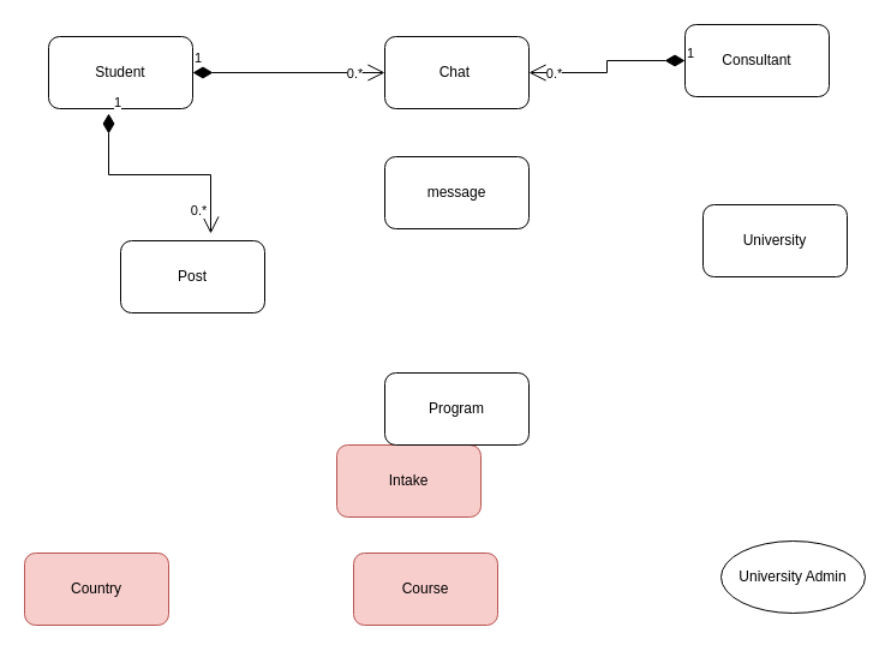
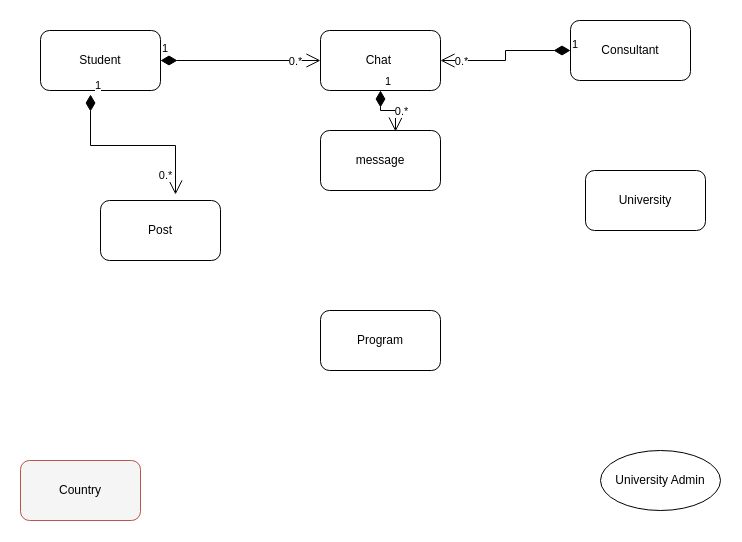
+ <mxCell id="17" value="1" style="endArrow=open;html=1;endSize=12;startArrow=diamondThin;startSize=14;startFill=1;edgeStyle=orthogonalEdgeStyle;align=left;verticalAlign=bottom;rounded=0;exitX=0.5;exitY=1;exitDx=0;exitDy=0;entryX=0.625;entryY=0.017;entryDx=0;entryDy=0;entryPerimeter=0;" edge="1" parent="1" source="11" target="12"><mxGeometry x="-1" y="3" relative="1" as="geometry"><mxPoint x="570" y="110" as="sourcePoint" /><mxPoint x="440" y="120" as="targetPoint" /></mxGeometry></mxCell>
+ <mxCell id="18" value="0.*" style="edgeLabel;html=1;align=center;verticalAlign=middle;resizable=0;points=[];" vertex="1" connectable="0" parent="17"><mxGeometry x="0.8" y="-1" relative="1" as="geometry"><mxPoint x="6" y="-15" as="offset" /></mxGeometry></mxCell>
- <mxCell id="6" value="Intake" style="rounded=1;whiteSpace=wrap;html=1;fillColor=#f8cecc;strokeColor=#b85450;" vertex="1" parent="1"><mxGeometry x="280" y="370" width="120" height="60" as="geometry" /></mxCell>
- <mxCell id="7" value="Country" style="rounded=1;whiteSpace=wrap;html=1;fillColor=#f8cecc;strokeColor=#b85450;" vertex="1" parent="1"><mxGeometry x="20" y="460" width="120" height="60" as="geometry" /></mxCell>
+ <mxCell id="7" value="Country" style="rounded=1;whiteSpace=wrap;html=1;fillColor=#f5f5f5;strokeColor=#b85450;" vertex="1" parent="1"><mxGeometry x="20" y="460" width="120" height="60" as="geometry" /></mxCell>
- <mxCell id="5" value="Course" style="rounded=1;whiteSpace=wrap;html=1;fillColor=#f8cecc;strokeColor=#b85450;" vertex="1" parent="1"><mxGeometry x="294" y="460" width="120" height="60" as="geometry" /></mxCell>
